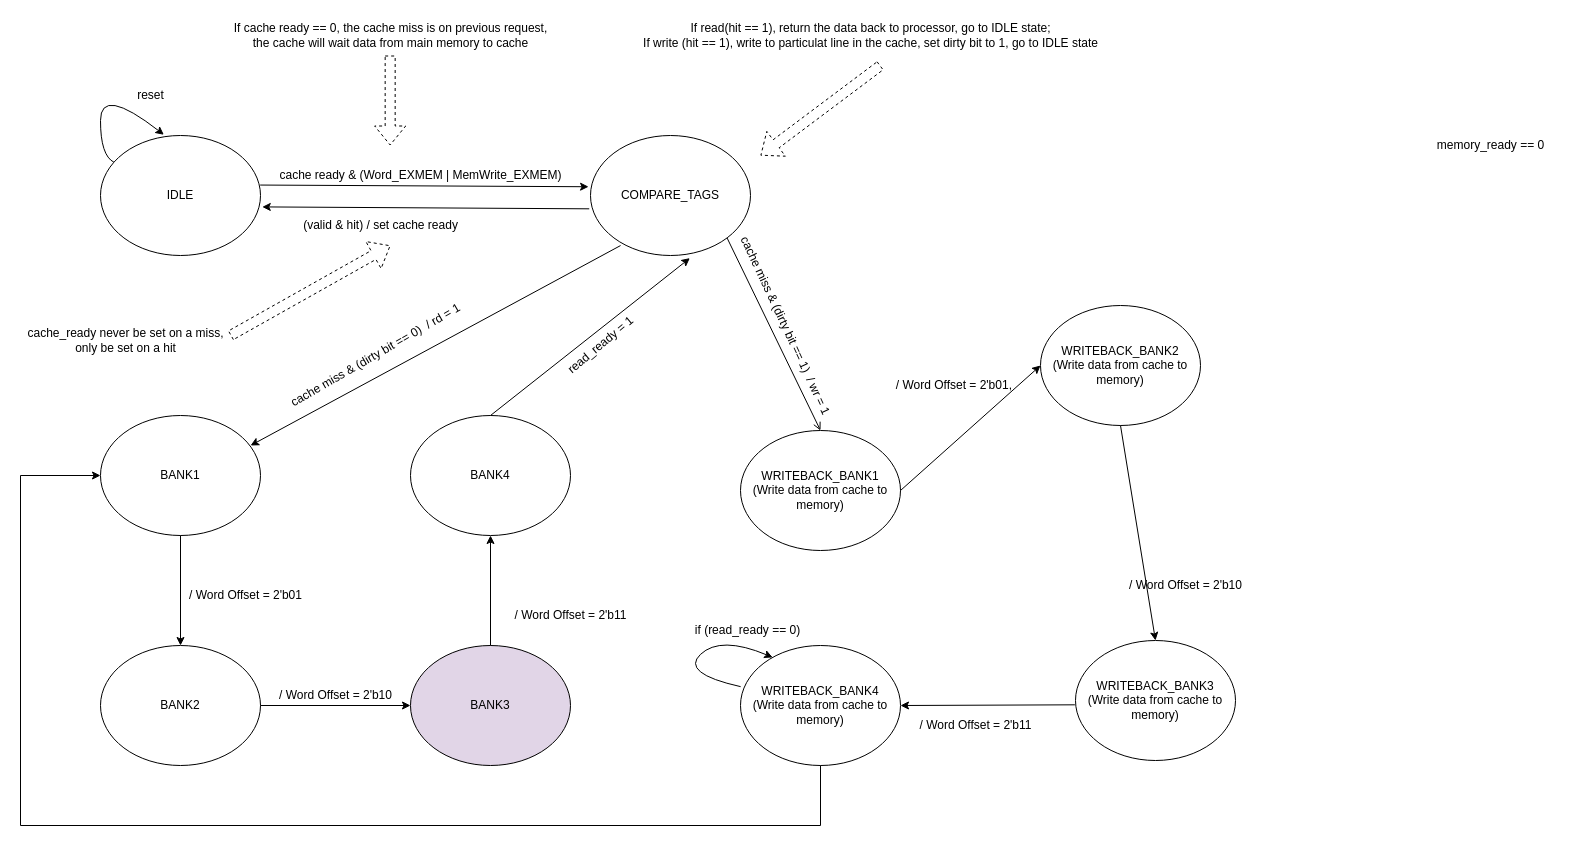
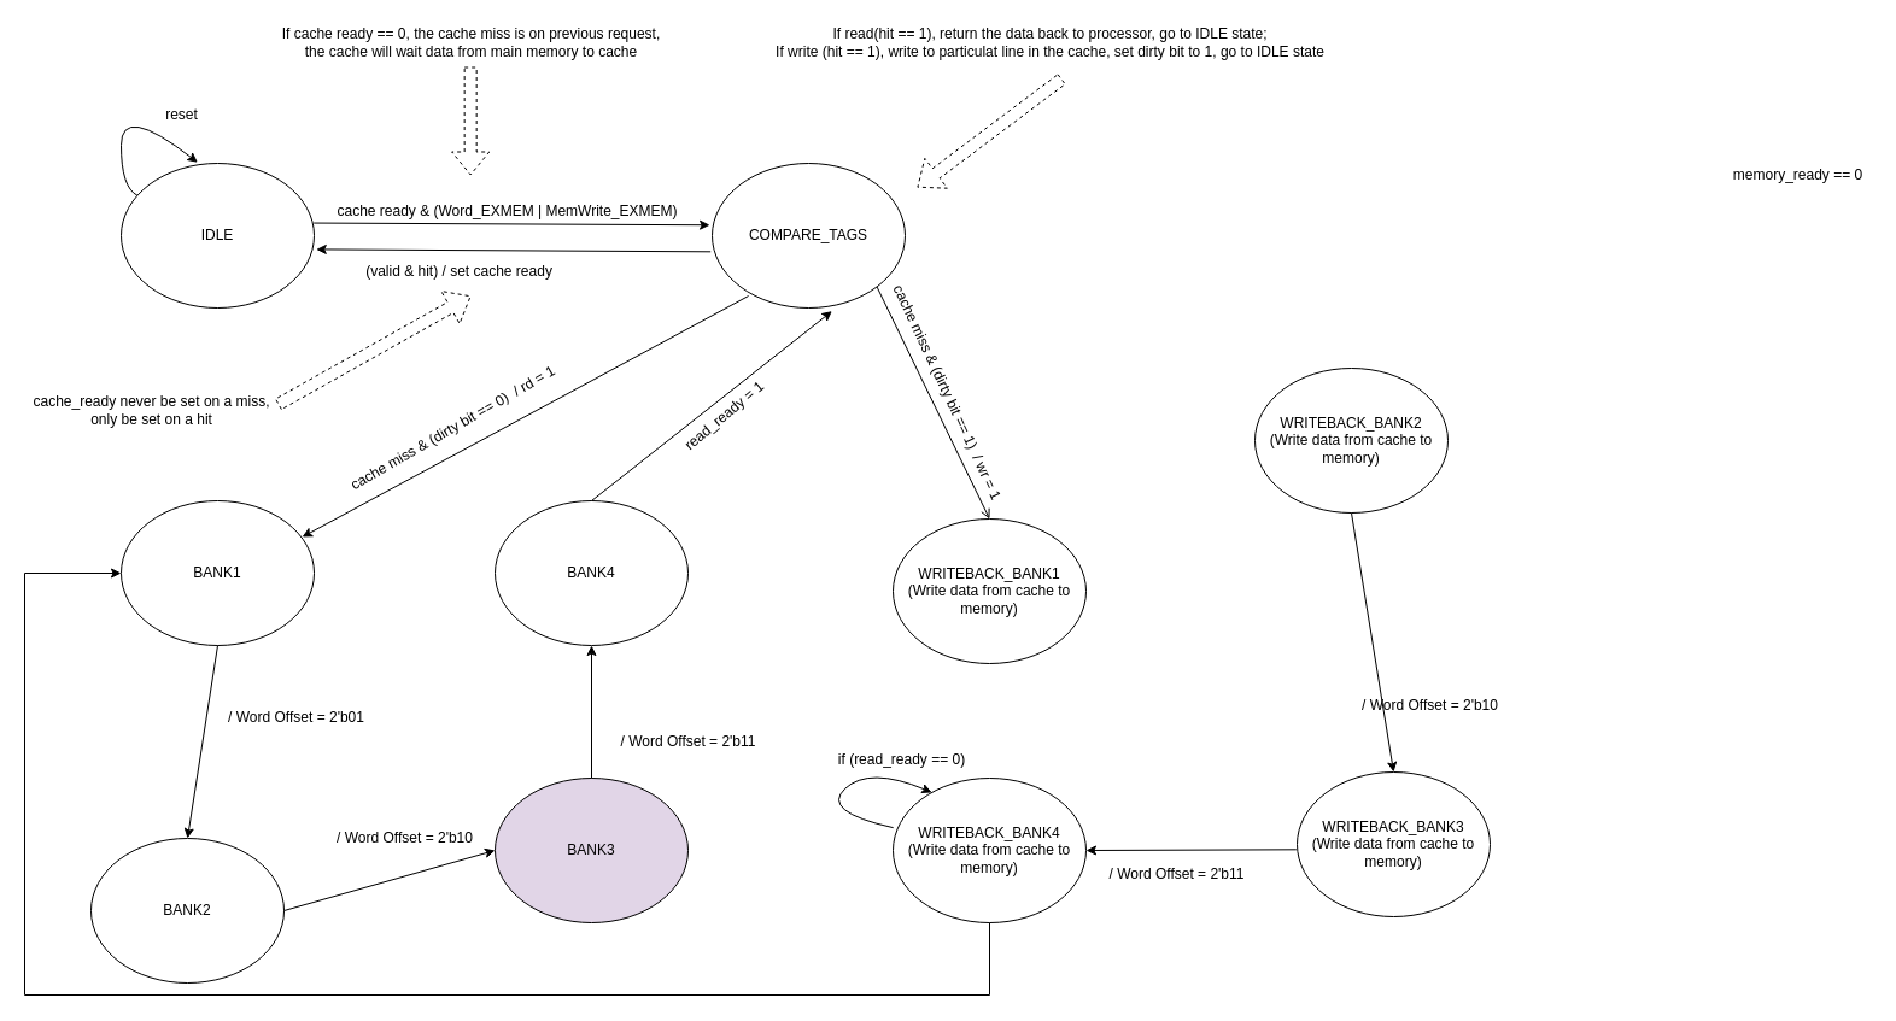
- <mxCell id="41" value="/ Word Offset = 2'b01,&amp;nbsp;" style="text;html=1;align=center;verticalAlign=middle;resizable=0;points=[];autosize=1;strokeColor=none;fillColor=none;" vertex="1" parent="1"><mxGeometry x="890" y="375" width="130" height="20" as="geometry" /></mxCell>
- <mxCell id="37" value="" style="endArrow=classic;html=1;rounded=0;entryX=0;entryY=0.5;entryDx=0;entryDy=0;exitX=1;exitY=0.5;exitDx=0;exitDy=0;" edge="1" parent="1" source="13" target="34"><mxGeometry width="50" height="50" relative="1" as="geometry"><mxPoint x="900" y="500" as="sourcePoint" /><mxPoint x="950" y="450" as="targetPoint" /></mxGeometry></mxCell>
- <mxCell id="23" value="BANK2" style="ellipse;whiteSpace=wrap;html=1;" vertex="1" parent="1"><mxGeometry x="100" y="645" width="160" height="120" as="geometry" /></mxCell>
+ <mxCell id="23" value="BANK2" style="ellipse;whiteSpace=wrap;html=1;" vertex="1" parent="1"><mxGeometry x="75" y="695" width="160" height="120" as="geometry" /></mxCell>
